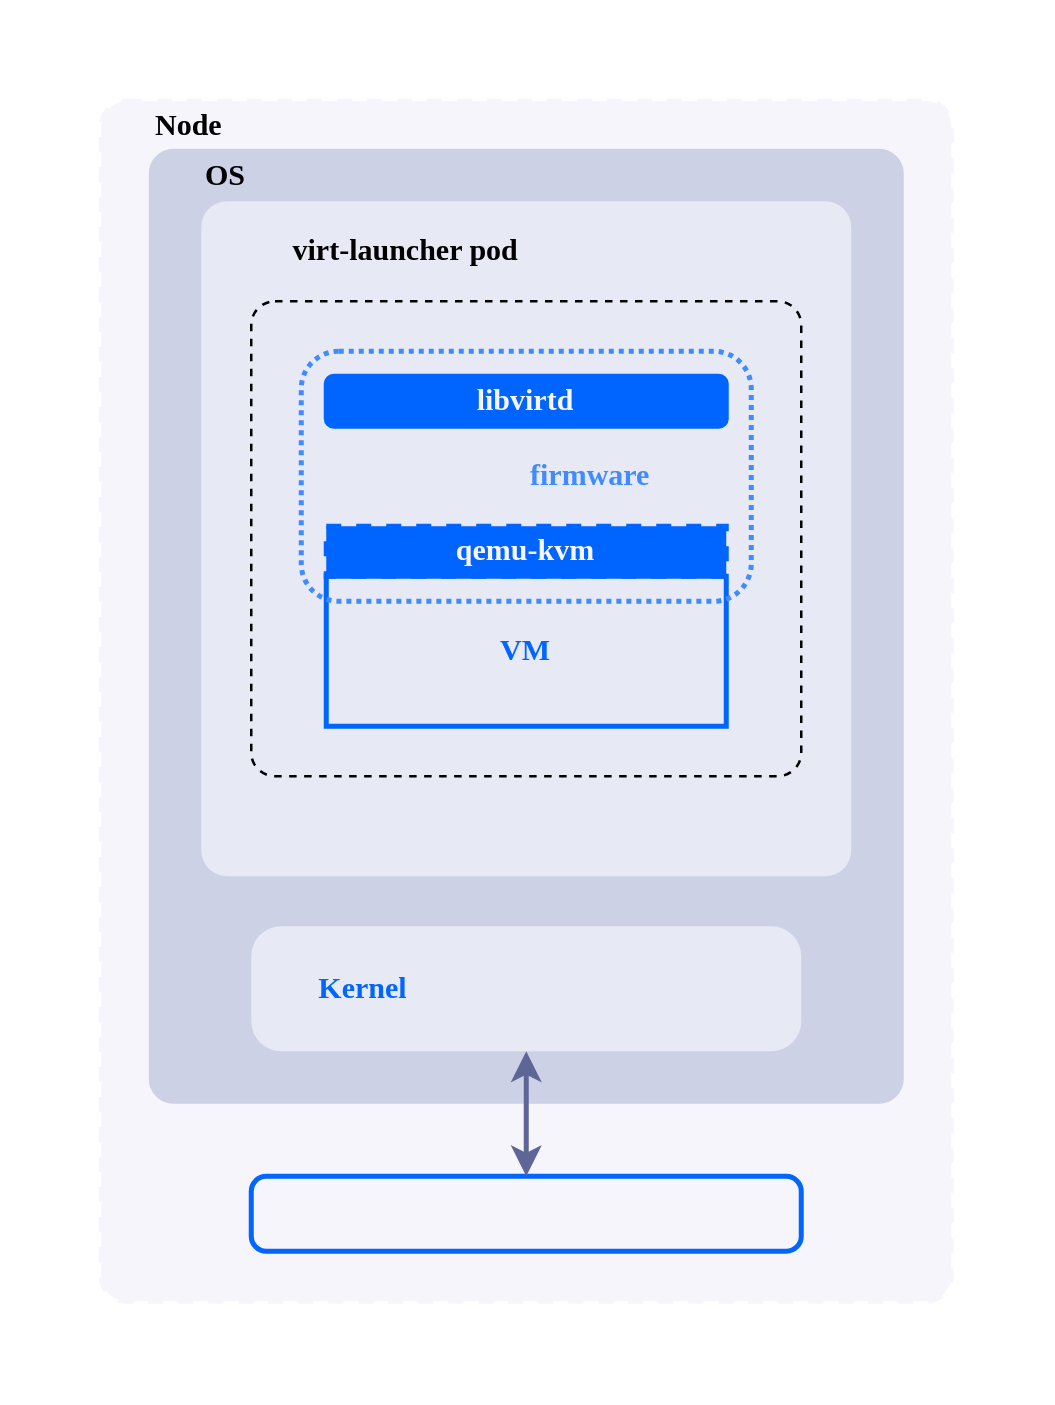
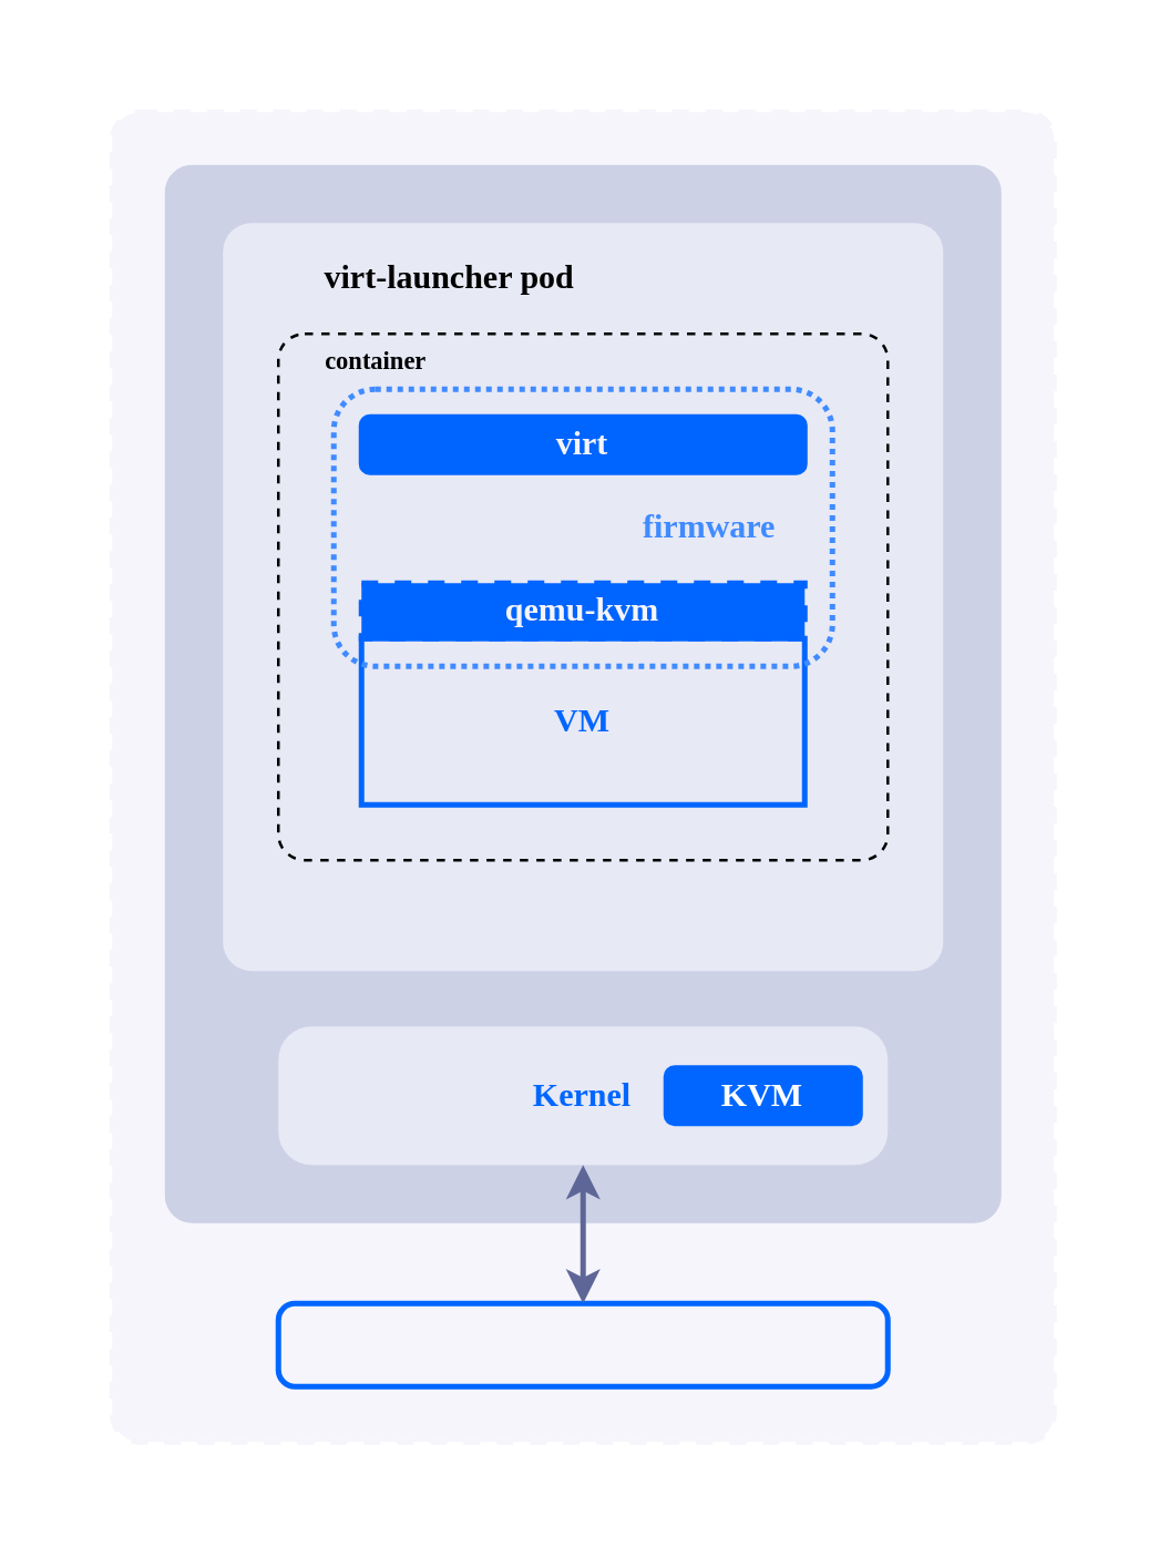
- <mxCell id="8" value="Node" style="text;html=1;strokeColor=none;fillColor=none;align=left;verticalAlign=middle;whiteSpace=wrap;rounded=0;fontColor=default;strokeWidth=2;fontFamily=JetBrains Mono;fontSource=https%3A%2F%2Ffonts.googleapis.com%2Fcss%3Ffamily%3DJetBrains%2BMono;fontStyle=1;" parent="1" vertex="1"><mxGeometry x="60" y="40" width="60" height="20" as="geometry" /></mxCell>
- <mxCell id="13" value="OS" style="text;html=1;strokeColor=none;fillColor=none;align=left;verticalAlign=middle;whiteSpace=wrap;rounded=0;fontColor=default;strokeWidth=2;fontFamily=JetBrains Mono;fontSource=https%3A%2F%2Ffonts.googleapis.com%2Fcss%3Ffamily%3DJetBrains%2BMono;fontStyle=1;" parent="1" vertex="1"><mxGeometry x="80" y="60" width="60" height="20" as="geometry" /></mxCell>
+ <mxCell id="20" value="&lt;font data-font-src=&quot;https://fonts.googleapis.com/css?family=JetBrains+Mono&quot; face=&quot;JetBrains Mono&quot; style=&quot;font-size: 9px;&quot;&gt;container&lt;/font&gt;" style="text;html=1;align=center;verticalAlign=middle;resizable=0;points=[];autosize=1;strokeColor=none;fillColor=none;fontColor=default;labelBackgroundColor=none;fontSize=9;fontStyle=1" parent="1" vertex="1"><mxGeometry x="100" y="120" width="70" height="20" as="geometry" /></mxCell>
- <mxCell id="18" value="libvirtd" style="rounded=1;whiteSpace=wrap;html=1;fillColor=#0064ff;fontColor=#f5f5fb;strokeColor=#0064ff;strokeWidth=2;fontFamily=JetBrains Mono;fontSource=https%3A%2F%2Ffonts.googleapis.com%2Fcss%3Ffamily%3DJetBrains%2BMono;fontStyle=1" parent="1" vertex="1"><mxGeometry x="130" y="150" width="160" height="20" as="geometry" /></mxCell>
+ <mxCell id="18" value="virt" style="rounded=1;whiteSpace=wrap;html=1;fillColor=#0064ff;fontColor=#f5f5fb;strokeColor=#0064ff;strokeWidth=2;fontFamily=JetBrains Mono;fontSource=https%3A%2F%2Ffonts.googleapis.com%2Fcss%3Ffamily%3DJetBrains%2BMono;fontStyle=1" parent="1" vertex="1"><mxGeometry x="130" y="150" width="160" height="20" as="geometry" /></mxCell>
- <mxCell id="17" value="&lt;font color=&quot;#408bff&quot;&gt;firmware&lt;/font&gt;" style="text;html=1;strokeColor=none;fillColor=none;align=left;verticalAlign=middle;whiteSpace=wrap;rounded=0;fontColor=#0066FF;strokeWidth=2;fontFamily=JetBrains Mono;fontSource=https%3A%2F%2Ffonts.googleapis.com%2Fcss%3Ffamily%3DJetBrains%2BMono;fontStyle=1;" parent="1" vertex="1"><mxGeometry x="210" y="180" width="70" height="20" as="geometry" /></mxCell>
+ <mxCell id="17" value="&lt;font color=&quot;#408bff&quot;&gt;firmware&lt;/font&gt;" style="text;html=1;strokeColor=none;fillColor=none;align=left;verticalAlign=middle;whiteSpace=wrap;rounded=0;fontColor=#0066FF;strokeWidth=2;fontFamily=JetBrains Mono;fontSource=https%3A%2F%2Ffonts.googleapis.com%2Fcss%3Ffamily%3DJetBrains%2BMono;fontStyle=1;" parent="1" vertex="1"><mxGeometry x="230" y="180" width="70" height="20" as="geometry" /></mxCell>
- <mxCell id="11" value="Kernel" style="text;html=1;strokeColor=none;fillColor=none;align=center;verticalAlign=middle;whiteSpace=wrap;rounded=0;fontColor=#0066ff;strokeWidth=2;fontFamily=JetBrains Mono;fontSource=https%3A%2F%2Ffonts.googleapis.com%2Fcss%3Ffamily%3DJetBrains%2BMono;fontStyle=1" parent="1" vertex="1"><mxGeometry x="115" y="385" width="60" height="20" as="geometry" /></mxCell>
+ <mxCell id="11" value="Kernel" style="text;html=1;strokeColor=none;fillColor=none;align=center;verticalAlign=middle;whiteSpace=wrap;rounded=0;fontColor=#0066ff;strokeWidth=2;fontFamily=JetBrains Mono;fontSource=https%3A%2F%2Ffonts.googleapis.com%2Fcss%3Ffamily%3DJetBrains%2BMono;fontStyle=1" parent="1" vertex="1"><mxGeometry x="180" y="385" width="60" height="20" as="geometry" /></mxCell>
+ <mxCell id="12" value="KVM" style="rounded=1;whiteSpace=wrap;html=1;fillColor=#0066ff;fontColor=#FFFFFF;strokeColor=#0066ff;strokeWidth=2;fontFamily=JetBrains Mono;fontSource=https%3A%2F%2Ffonts.googleapis.com%2Fcss%3Ffamily%3DJetBrains%2BMono;fontStyle=1" parent="1" vertex="1"><mxGeometry x="240" y="385" width="70" height="20" as="geometry" /></mxCell>
